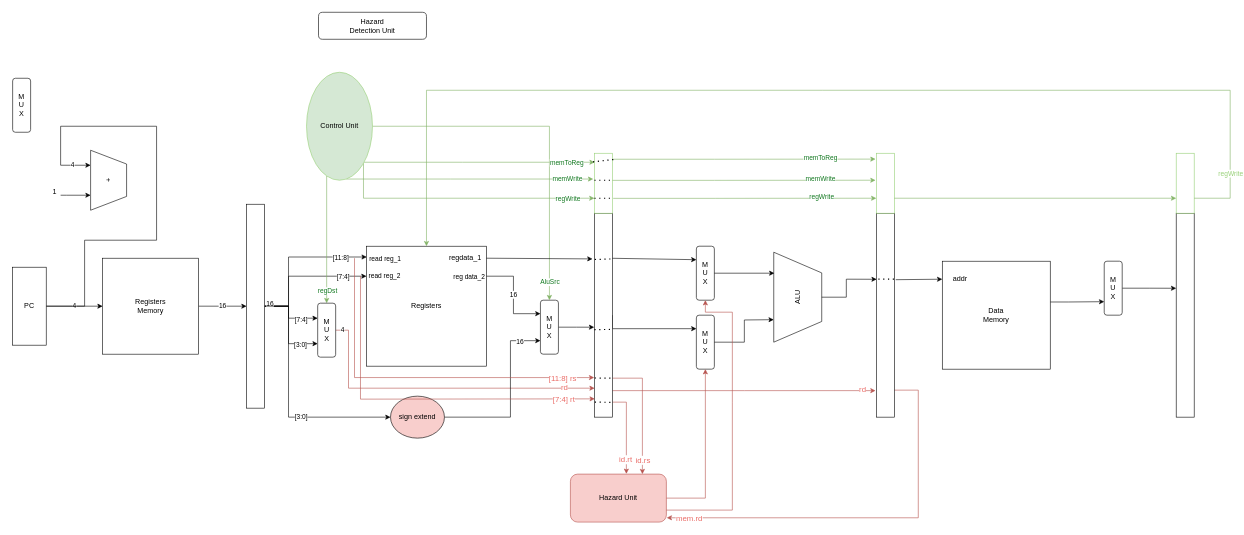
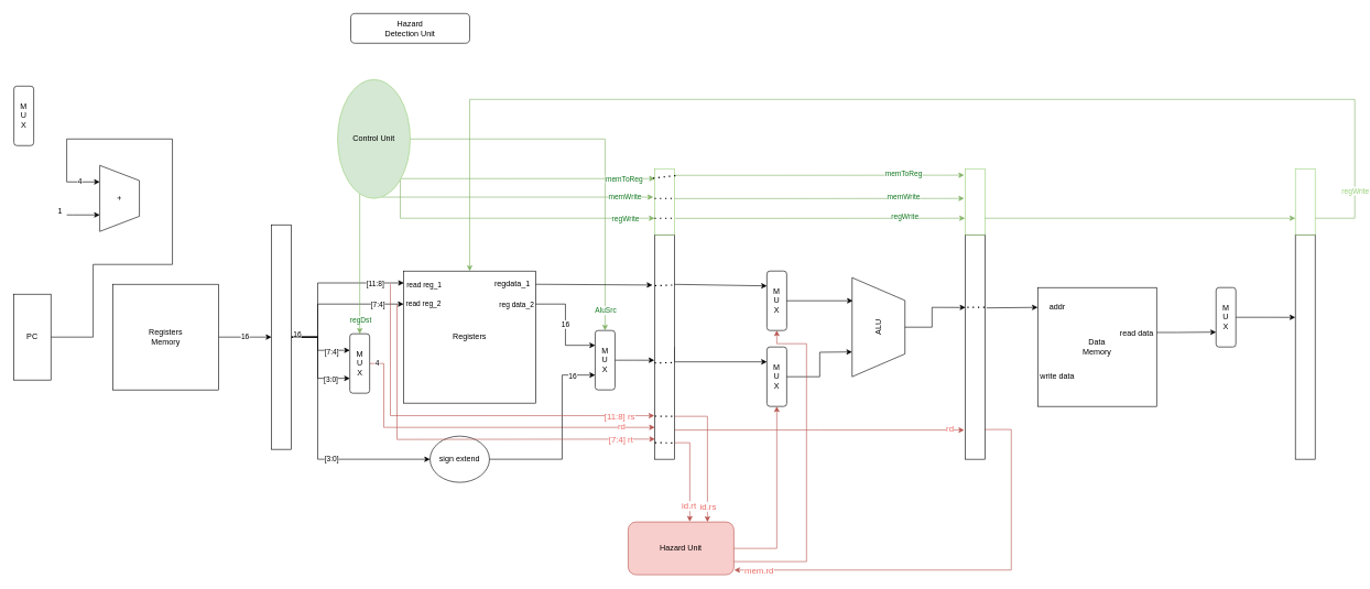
+ <mxCell id="80" value="read data" style="text;html=1;strokeColor=none;fillColor=none;align=center;verticalAlign=middle;whiteSpace=wrap;rounded=0;" vertex="1" parent="1"><mxGeometry x="1690" y="490" width="60" height="30" as="geometry" /></mxCell>
- <mxCell id="5" value="4" style="edgeStyle=orthogonalEdgeStyle;rounded=0;orthogonalLoop=1;jettySize=auto;html=1;entryX=0;entryY=0.5;entryDx=0;entryDy=0;" parent="1" source="7" target="9" edge="1"><mxGeometry relative="1" as="geometry" /></mxCell>
+ <mxCell id="77" value="write data" style="text;html=1;strokeColor=none;fillColor=none;align=center;verticalAlign=middle;whiteSpace=wrap;rounded=0;" vertex="1" parent="1"><mxGeometry x="1570" y="555" width="60" height="30" as="geometry" /></mxCell>
- <mxCell id="68" value="sign extend" style="ellipse;whiteSpace=wrap;html=1;shadow=0;fillColor=#f8cecc;" vertex="1" parent="1"><mxGeometry x="650" y="660" width="90" height="70" as="geometry" /></mxCell>
+ <mxCell id="68" value="sign extend" style="ellipse;whiteSpace=wrap;html=1;shadow=0;" vertex="1" parent="1"><mxGeometry x="650" y="660" width="90" height="70" as="geometry" /></mxCell>
